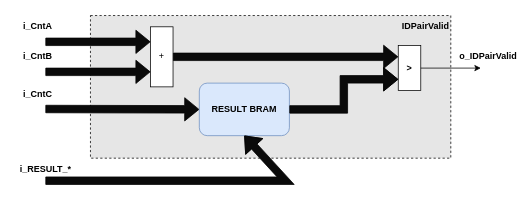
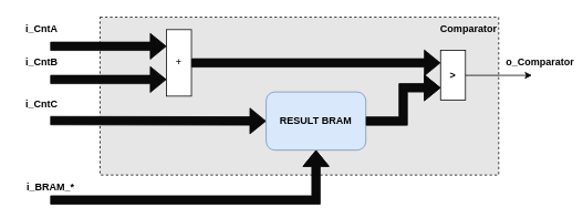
- <mxCell id="2" value="&lt;b&gt;IDPairValid&lt;/b&gt;" style="rounded=0;whiteSpace=wrap;html=1;dashed=1;verticalAlign=top;align=right;fillColor=#E6E6E6;" parent="1" vertex="1"><mxGeometry x="120" y="20" width="480" height="190" as="geometry" /></mxCell>
+ <mxCell id="2" value="&lt;b&gt;Comparator&lt;/b&gt;" style="rounded=0;whiteSpace=wrap;html=1;dashed=1;verticalAlign=top;align=right;fillColor=#E6E6E6;" parent="1" vertex="1"><mxGeometry x="120" y="20" width="480" height="190" as="geometry" /></mxCell>
- <mxCell id="12" value="&lt;b&gt;o_IDPairValid&lt;/b&gt;" style="text;html=1;align=center;verticalAlign=middle;whiteSpace=wrap;rounded=0;" parent="1" vertex="1"><mxGeometry x="620" y="60" width="60" height="30" as="geometry" /></mxCell>
+ <mxCell id="12" value="&lt;b&gt;o_Comparator&lt;/b&gt;" style="text;html=1;align=center;verticalAlign=middle;whiteSpace=wrap;rounded=0;" parent="1" vertex="1"><mxGeometry x="620" y="60" width="60" height="30" as="geometry" /></mxCell>
- <mxCell id="11" value="&lt;b&gt;RESULT BRAM&lt;/b&gt;" style="rounded=1;whiteSpace=wrap;html=1;fillColor=#dae8fc;strokeColor=#6c8ebf;" parent="1" vertex="1"><mxGeometry x="265" y="110" width="120" height="70" as="geometry" /></mxCell>
+ <mxCell id="11" value="&lt;b&gt;RESULT BRAM&lt;/b&gt;" style="rounded=1;whiteSpace=wrap;html=1;fillColor=#dae8fc;strokeColor=#6c8ebf;" parent="1" vertex="1"><mxGeometry x="320" y="110" width="120" height="70" as="geometry" /></mxCell>
- <mxCell id="17" value="&lt;b&gt;i_RESULT_*&lt;/b&gt;" style="text;html=1;align=center;verticalAlign=middle;resizable=0;points=[];autosize=1;strokeColor=none;fillColor=none;" parent="1" vertex="1"><mxGeometry x="20" y="210" width="80" height="30" as="geometry" /></mxCell>
+ <mxCell id="17" value="&lt;b&gt;i_BRAM_*&lt;/b&gt;" style="text;html=1;align=center;verticalAlign=middle;resizable=0;points=[];autosize=1;strokeColor=none;fillColor=none;" parent="1" vertex="1"><mxGeometry x="20" y="210" width="80" height="30" as="geometry" /></mxCell>
